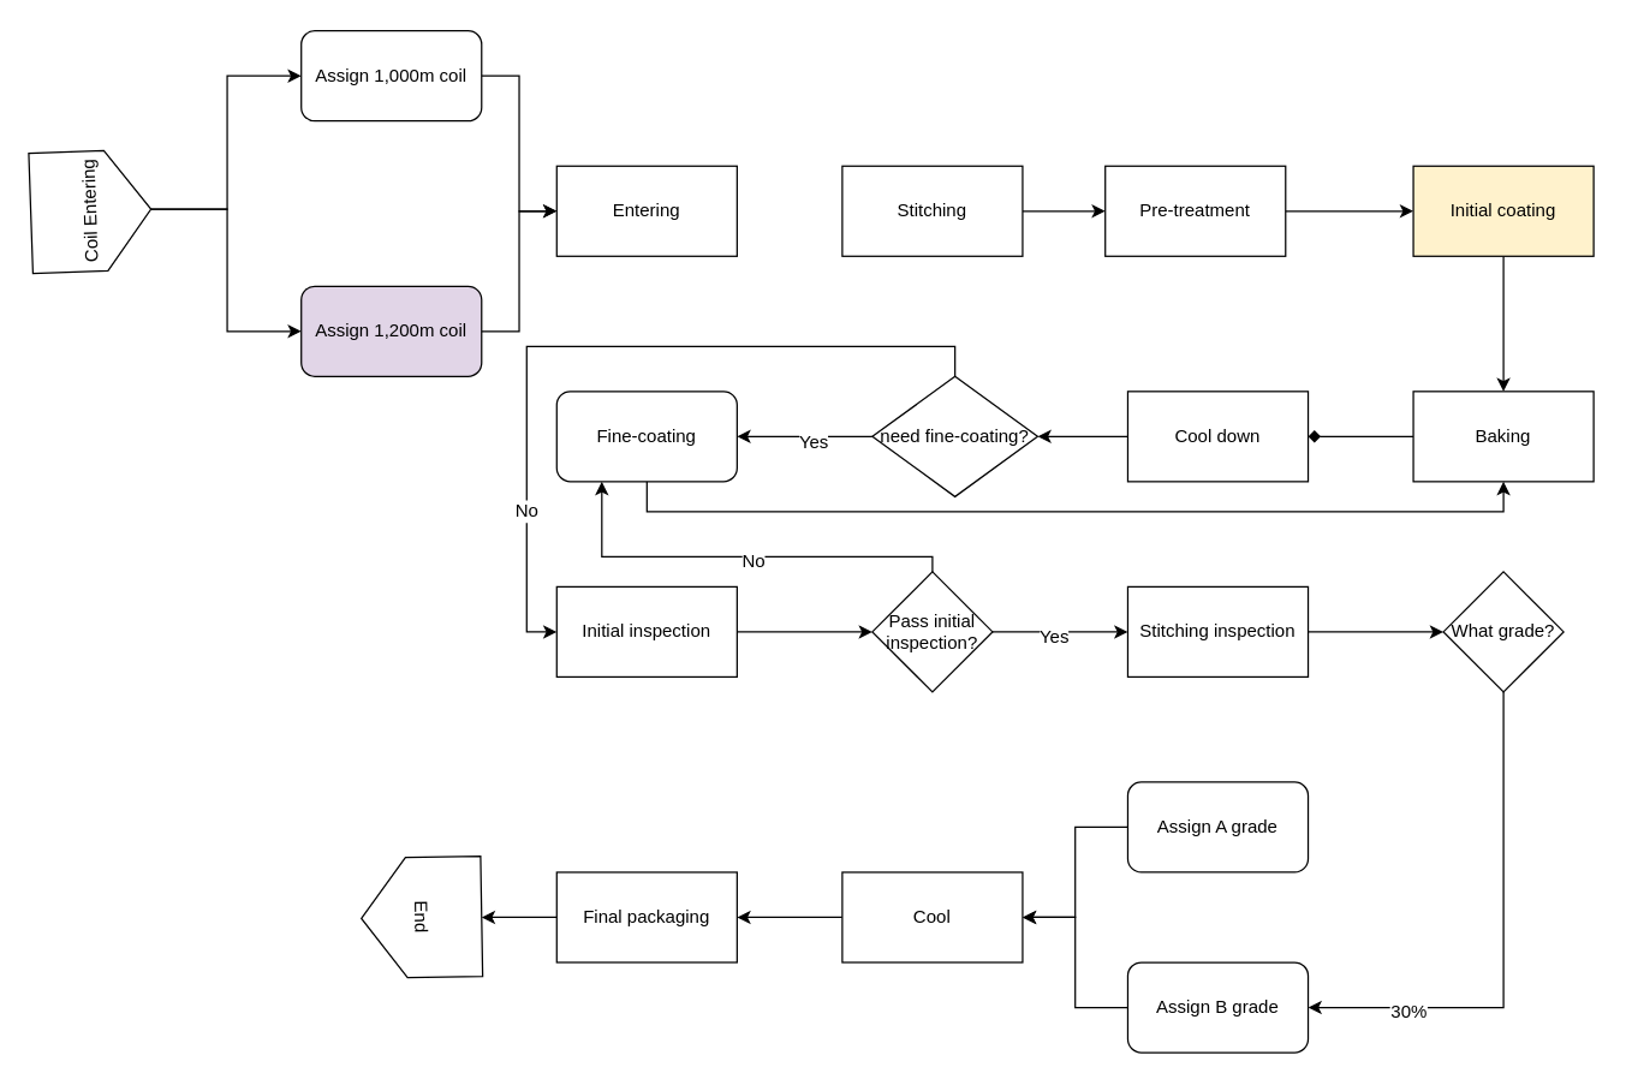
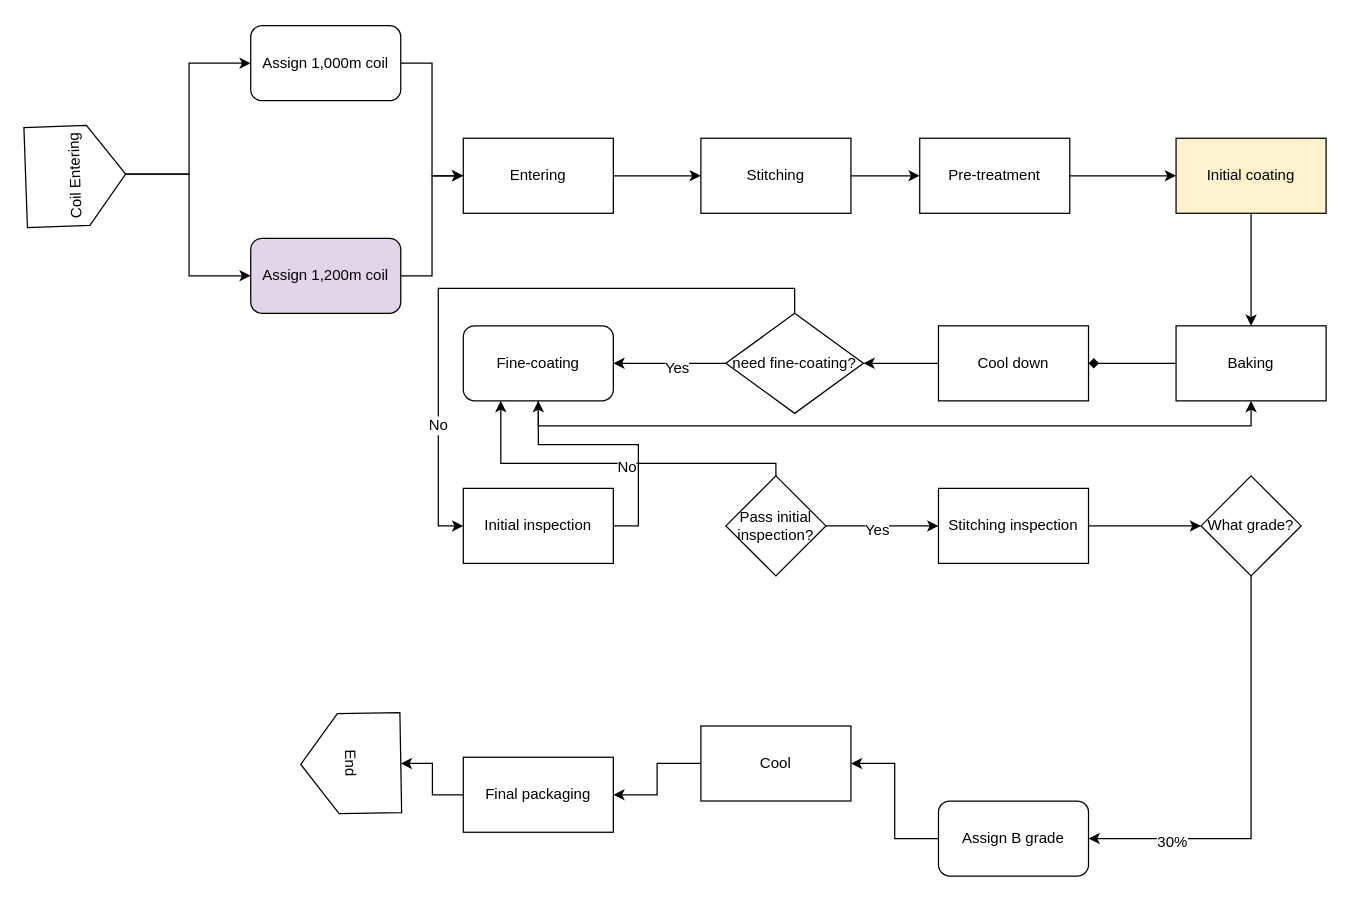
+ <mxCell id="6" style="edgeStyle=orthogonalEdgeStyle;rounded=0;orthogonalLoop=1;jettySize=auto;html=1;exitX=1;exitY=0.5;exitDx=0;exitDy=0;entryX=0;entryY=0.5;entryDx=0;entryDy=0;" edge="1" parent="1" source="7" target="9"><mxGeometry relative="1" as="geometry" /></mxCell>
- <mxCell id="25" style="edgeStyle=orthogonalEdgeStyle;rounded=0;orthogonalLoop=1;jettySize=auto;html=1;exitX=1;exitY=0.5;exitDx=0;exitDy=0;" edge="1" parent="1" source="26" target="31"><mxGeometry relative="1" as="geometry" /></mxCell>
+ <mxCell id="25" style="edgeStyle=orthogonalEdgeStyle;rounded=0;orthogonalLoop=1;jettySize=auto;html=1;exitX=1;exitY=0.5;exitDx=0;exitDy=0;" edge="1" parent="1" source="26" target="24"><mxGeometry relative="1" as="geometry" /></mxCell>
- <mxCell id="38" value="Assign A grade" style="rounded=1;whiteSpace=wrap;html=1;" vertex="1" parent="1"><mxGeometry x="750" y="520" width="120" height="60" as="geometry" /></mxCell>
- <mxCell id="37" style="edgeStyle=orthogonalEdgeStyle;rounded=0;orthogonalLoop=1;jettySize=auto;html=1;exitX=0;exitY=0.5;exitDx=0;exitDy=0;" edge="1" parent="1" source="38" target="42"><mxGeometry relative="1" as="geometry" /></mxCell>
- <mxCell id="44" value="Final packaging" style="rounded=0;whiteSpace=wrap;html=1;" vertex="1" parent="1"><mxGeometry x="370" y="580" width="120" height="60" as="geometry" /></mxCell>
+ <mxCell id="44" value="Final packaging" style="rounded=0;whiteSpace=wrap;html=1;" vertex="1" parent="1"><mxGeometry x="370" y="605" width="120" height="60" as="geometry" /></mxCell>
